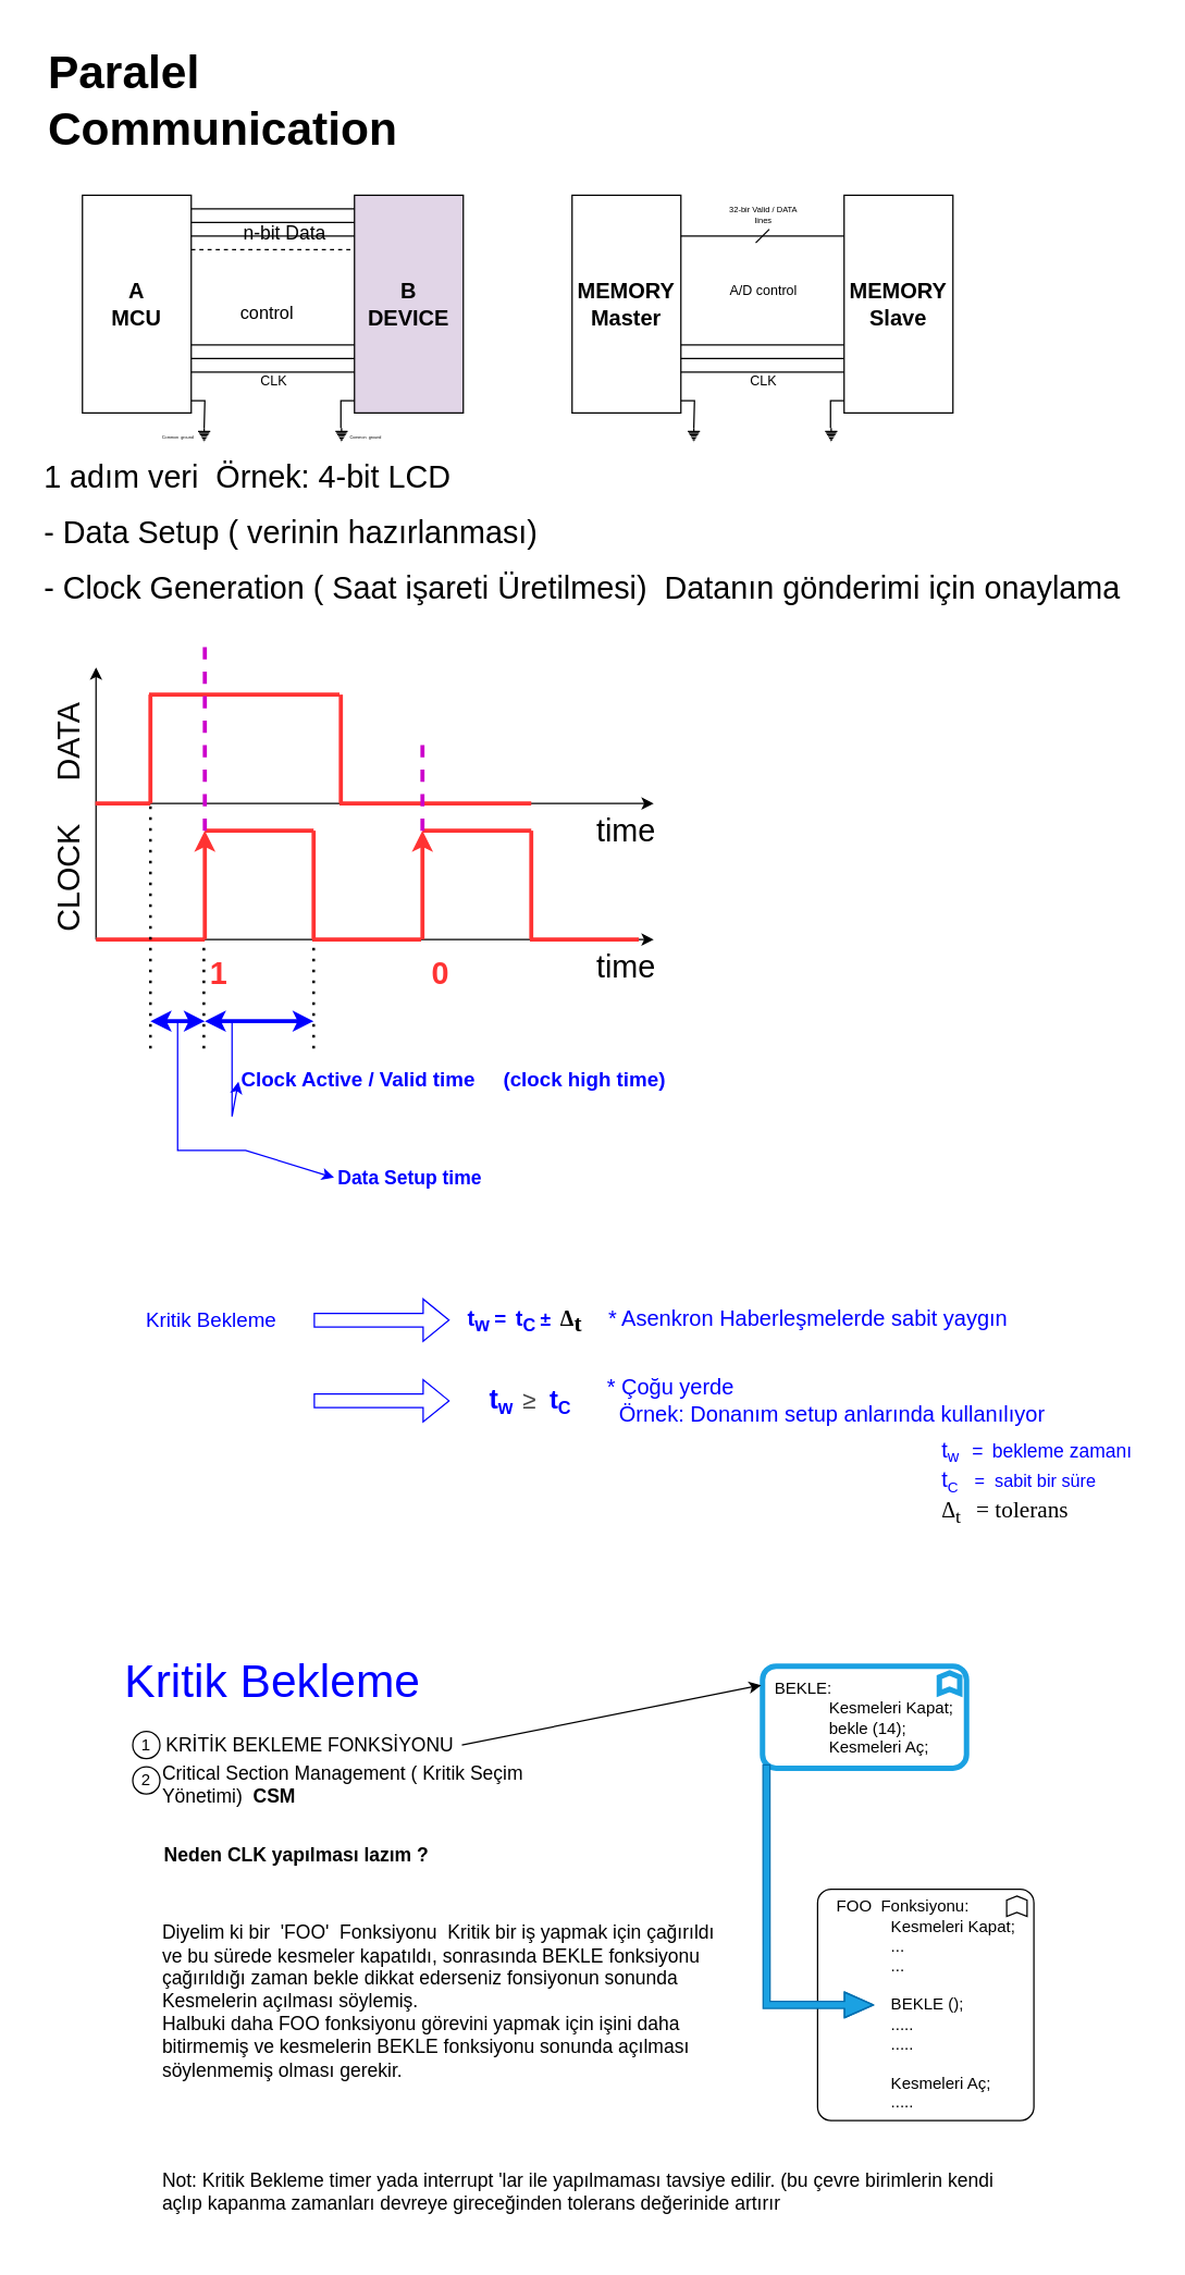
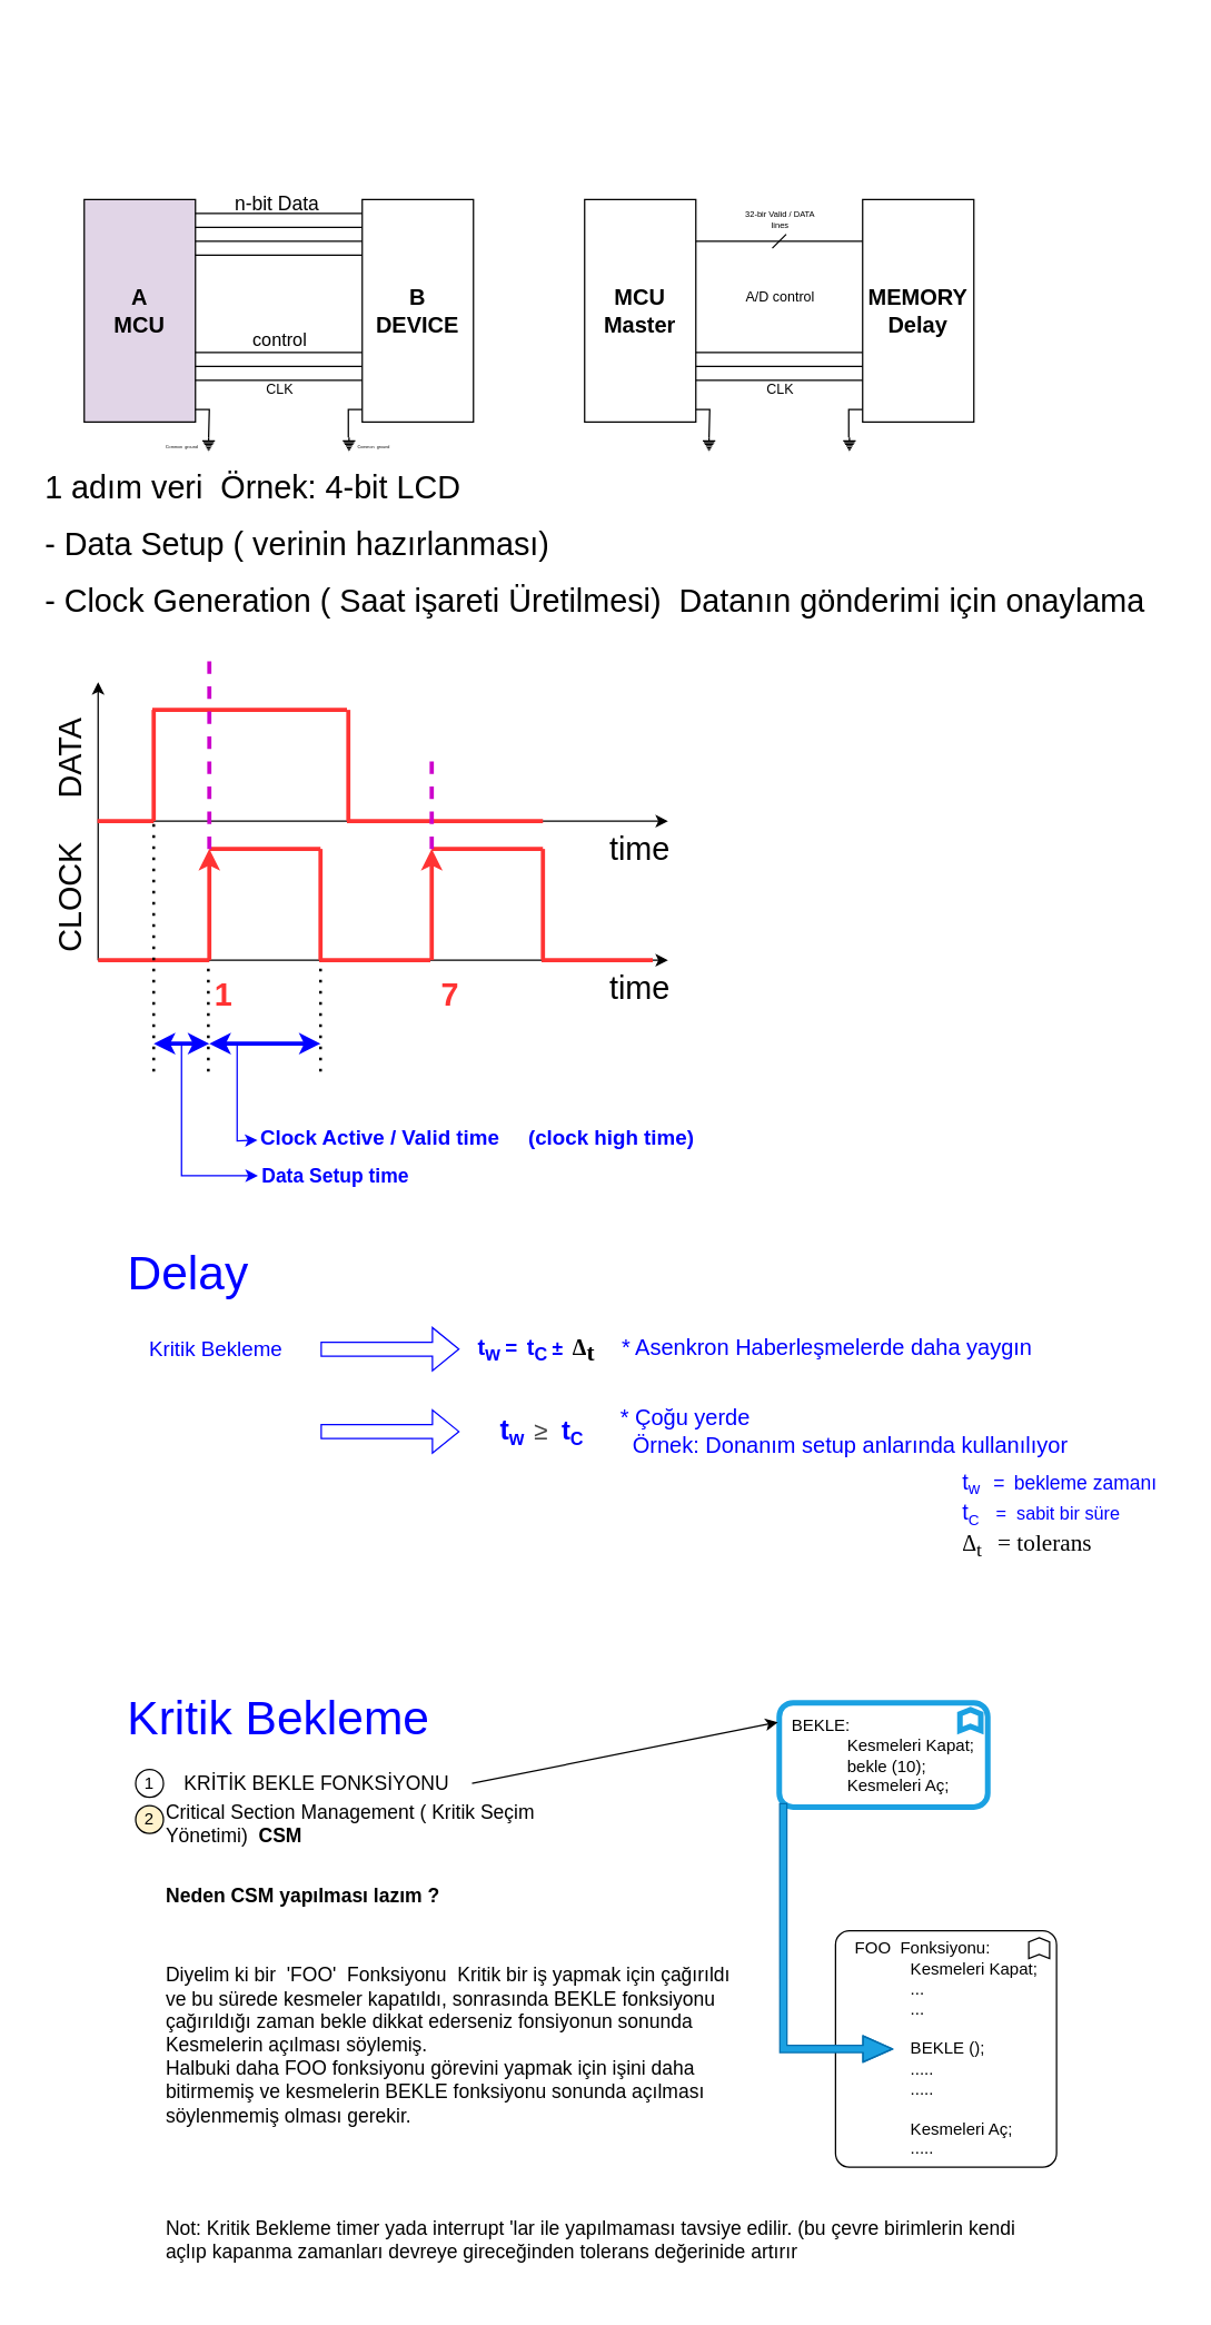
- <mxCell id="34" value="&lt;h1&gt;&lt;/h1&gt;&lt;span style=&quot;text-align: center&quot;&gt;&lt;b&gt;&lt;font style=&quot;font-size: 34px&quot;&gt;Paralel Communication&lt;/font&gt;&lt;/b&gt;&lt;/span&gt;&lt;p&gt;&lt;br&gt;&lt;/p&gt;" style="text;html=1;strokeColor=none;fillColor=none;spacing=5;spacingTop=-20;whiteSpace=wrap;overflow=hidden;rounded=0;fontSize=17;" parent="1" vertex="1"><mxGeometry y="20" width="320" height="110" as="geometry" x="30" /></mxCell>
- <mxCell id="11" value="&lt;font style=&quot;font-size: 14px&quot;&gt;n-bit Data&lt;/font&gt;" style="text;html=1;strokeColor=none;fillColor=none;align=center;verticalAlign=middle;whiteSpace=wrap;rounded=0;fontSize=16;" parent="1" vertex="1"><mxGeometry x="164" y="155" width="90" height="30" as="geometry" /></mxCell>
+ <mxCell id="11" value="&lt;font style=&quot;font-size: 14px&quot;&gt;n-bit Data&lt;/font&gt;" style="text;html=1;strokeColor=none;fillColor=none;align=center;verticalAlign=middle;whiteSpace=wrap;rounded=0;fontSize=16;" parent="1" vertex="1"><mxGeometry x="154" y="130" width="90" height="30" as="geometry" /></mxCell>
- <mxCell id="4" value="" style="endArrow=none;html=1;rounded=0;fontSize=16;entryX=0;entryY=0.25;entryDx=0;entryDy=0;exitX=1;exitY=0.25;exitDx=0;exitDy=0;dashed=1;" parent="1" source="2" target="3" edge="1"><mxGeometry width="50" height="50" relative="1" as="geometry"><mxPoint x="140" y="183" as="sourcePoint" /><mxPoint x="200" y="183" as="targetPoint" /><Array as="points"><mxPoint x="170" y="183" /></Array></mxGeometry></mxCell>
+ <mxCell id="4" value="" style="endArrow=none;html=1;rounded=0;fontSize=16;entryX=0;entryY=0.25;entryDx=0;entryDy=0;exitX=1;exitY=0.25;exitDx=0;exitDy=0;" parent="1" source="2" target="3" edge="1"><mxGeometry width="50" height="50" relative="1" as="geometry"><mxPoint x="140" y="183" as="sourcePoint" /><mxPoint x="200" y="183" as="targetPoint" /><Array as="points"><mxPoint x="170" y="183" /></Array></mxGeometry></mxCell>
- <mxCell id="2" value="&lt;b&gt;&lt;font style=&quot;font-size: 16px&quot;&gt;A&lt;br&gt;MCU&lt;br&gt;&lt;/font&gt;&lt;/b&gt;" style="rounded=0;whiteSpace=wrap;html=1;" parent="1" vertex="1"><mxGeometry x="60" y="143" width="80" height="160" as="geometry" /></mxCell>
+ <mxCell id="2" value="&lt;b&gt;&lt;font style=&quot;font-size: 16px&quot;&gt;A&lt;br&gt;MCU&lt;br&gt;&lt;/font&gt;&lt;/b&gt;" style="rounded=0;whiteSpace=wrap;html=1;fillColor=#e1d5e7;" parent="1" vertex="1"><mxGeometry x="60" y="143" width="80" height="160" as="geometry" /></mxCell>
- <mxCell id="3" value="&lt;b&gt;&lt;font style=&quot;font-size: 16px&quot;&gt;B&lt;br&gt;DEVICE&lt;br&gt;&lt;/font&gt;&lt;/b&gt;" style="rounded=0;whiteSpace=wrap;html=1;fillColor=#e1d5e7;" parent="1" vertex="1"><mxGeometry x="260" y="143" width="80" height="160" as="geometry" /></mxCell>
+ <mxCell id="3" value="&lt;b&gt;&lt;font style=&quot;font-size: 16px&quot;&gt;B&lt;br&gt;DEVICE&lt;br&gt;&lt;/font&gt;&lt;/b&gt;" style="rounded=0;whiteSpace=wrap;html=1;" parent="1" vertex="1"><mxGeometry x="260" y="143" width="80" height="160" as="geometry" /></mxCell>
- <mxCell id="19" value="&lt;b&gt;&lt;font style=&quot;font-size: 16px&quot;&gt;MEMORY&lt;br&gt;Master&lt;br&gt;&lt;/font&gt;&lt;/b&gt;" style="rounded=0;whiteSpace=wrap;html=1;" parent="1" vertex="1"><mxGeometry x="420" y="143" width="80" height="160" as="geometry" /></mxCell>
+ <mxCell id="19" value="&lt;b&gt;&lt;font style=&quot;font-size: 16px&quot;&gt;MCU&lt;br&gt;Master&lt;br&gt;&lt;/font&gt;&lt;/b&gt;" style="rounded=0;whiteSpace=wrap;html=1;" parent="1" vertex="1"><mxGeometry x="420" y="143" width="80" height="160" as="geometry" /></mxCell>
- <mxCell id="20" value="&lt;b&gt;&lt;font style=&quot;font-size: 16px&quot;&gt;MEMORY&lt;br&gt;Slave&lt;br&gt;&lt;/font&gt;&lt;/b&gt;" style="rounded=0;whiteSpace=wrap;html=1;" parent="1" vertex="1"><mxGeometry x="620" y="143" width="80" height="160" as="geometry" /></mxCell>
+ <mxCell id="20" value="&lt;b&gt;&lt;font style=&quot;font-size: 16px&quot;&gt;MEMORY&lt;br&gt;Delay&lt;br&gt;&lt;/font&gt;&lt;/b&gt;" style="rounded=0;whiteSpace=wrap;html=1;" parent="1" vertex="1"><mxGeometry x="620" y="143" width="80" height="160" as="geometry" /></mxCell>
- <mxCell id="12" value="&lt;font style=&quot;font-size: 13px&quot;&gt;control&lt;/font&gt;" style="text;html=1;strokeColor=none;fillColor=none;align=center;verticalAlign=middle;whiteSpace=wrap;rounded=0;fontSize=16;" parent="1" vertex="1"><mxGeometry x="151" y="213" width="90" height="30" as="geometry" /></mxCell>
+ <mxCell id="12" value="&lt;font style=&quot;font-size: 13px&quot;&gt;control&lt;/font&gt;" style="text;html=1;strokeColor=none;fillColor=none;align=center;verticalAlign=middle;whiteSpace=wrap;rounded=0;fontSize=16;" parent="1" vertex="1"><mxGeometry x="156" y="228" width="90" height="30" as="geometry" /></mxCell>
- <mxCell id="60" value="0" style="text;html=1;strokeColor=none;fillColor=none;align=center;verticalAlign=middle;whiteSpace=wrap;rounded=0;fontSize=23;fontColor=#FF3333;fontStyle=1" parent="1" vertex="1"><mxGeometry x="306" y="700" width="35" height="30" as="geometry" /></mxCell>
+ <mxCell id="60" value="7" style="text;html=1;strokeColor=none;fillColor=none;align=center;verticalAlign=middle;whiteSpace=wrap;rounded=0;fontSize=23;fontColor=#FF3333;fontStyle=1" parent="1" vertex="1"><mxGeometry x="306" y="700" width="35" height="30" as="geometry" /></mxCell>
- <mxCell id="62" value="&lt;font style=&quot;font-size: 15px&quot;&gt;Clock Active / Valid time&amp;nbsp; &amp;nbsp; &amp;nbsp;(clock high time)&lt;/font&gt;" style="text;html=1;strokeColor=none;fillColor=none;align=left;verticalAlign=middle;whiteSpace=wrap;rounded=0;fontSize=23;fontColor=#0000FF;fontStyle=1" parent="1" vertex="1"><mxGeometry x="175" y="775" width="320" height="30" as="geometry" /></mxCell>
+ <mxCell id="62" value="&lt;font style=&quot;font-size: 15px&quot;&gt;Clock Active / Valid time&amp;nbsp; &amp;nbsp; &amp;nbsp;(clock high time)&lt;/font&gt;" style="text;html=1;strokeColor=none;fillColor=none;align=left;verticalAlign=middle;whiteSpace=wrap;rounded=0;fontSize=23;fontColor=#0000FF;fontStyle=1" parent="1" vertex="1"><mxGeometry x="185" y="800" width="320" height="30" as="geometry" /></mxCell>
- <mxCell id="68" value="&lt;span style=&quot;background-color: rgb(255, 255, 255); font-size: 14px;&quot;&gt;&lt;b style=&quot;font-size: 14px;&quot;&gt;Data Setup time&lt;/b&gt;&lt;/span&gt;" style="text;html=1;strokeColor=none;fillColor=none;align=center;verticalAlign=middle;whiteSpace=wrap;rounded=0;fontSize=14;fontColor=#0000FF;" parent="1" vertex="1"><mxGeometry x="245" y="850" width="112" height="30" as="geometry" /></mxCell>
+ <mxCell id="68" value="&lt;span style=&quot;background-color: rgb(255, 255, 255); font-size: 14px;&quot;&gt;&lt;b style=&quot;font-size: 14px;&quot;&gt;Data Setup time&lt;/b&gt;&lt;/span&gt;" style="text;html=1;strokeColor=none;fillColor=none;align=center;verticalAlign=middle;whiteSpace=wrap;rounded=0;fontSize=14;fontColor=#0000FF;" parent="1" vertex="1"><mxGeometry x="185" y="830" width="112" height="30" as="geometry" /></mxCell>
+ <mxCell id="70" value="&lt;font style=&quot;font-size: 34px&quot;&gt;Delay&lt;/font&gt;" style="text;html=1;strokeColor=none;fillColor=none;align=center;verticalAlign=middle;whiteSpace=wrap;rounded=0;fontSize=14;fontColor=#0000FF;" parent="1" vertex="1"><mxGeometry x="60" y="900" width="150" height="30" as="geometry" /></mxCell>
- <mxCell id="75" value="* Asenkron Haberleşmelerde sabit yaygın" style="text;html=1;strokeColor=none;fillColor=none;align=left;verticalAlign=middle;whiteSpace=wrap;rounded=0;fontSize=16;fontColor=#0000FF;" parent="1" vertex="1"><mxGeometry x="445" y="943" width="300" height="50" as="geometry" /></mxCell>
+ <mxCell id="75" value="* Asenkron Haberleşmelerde daha yaygın" style="text;html=1;strokeColor=none;fillColor=none;align=left;verticalAlign=middle;whiteSpace=wrap;rounded=0;fontSize=16;fontColor=#0000FF;" parent="1" vertex="1"><mxGeometry x="445" y="943" width="300" height="50" as="geometry" /></mxCell>
- <mxCell id="84" value="&lt;div style=&quot;text-align: left&quot;&gt;BEKLE:&amp;nbsp;&lt;/div&gt;&lt;blockquote style=&quot;margin: 0px 0px 0px 40px ; border: none ; padding: 0px&quot;&gt;&lt;div style=&quot;text-align: justify&quot;&gt;Kesmeleri Kapat;&lt;/div&gt;&lt;div style=&quot;text-align: justify&quot;&gt;bekle (14);&lt;/div&gt;&lt;div style=&quot;text-align: justify&quot;&gt;Kesmeleri Aç;&lt;/div&gt;&lt;/blockquote&gt;" style="html=1;outlineConnect=0;whiteSpace=wrap;shape=mxgraph.archimate3.application;appType=func;archiType=rounded;strokeWidth=4;strokeColor=#1BA1E2;fillColor=default;" parent="1" vertex="1"><mxGeometry x="560" y="1224" width="150" height="75" as="geometry" /></mxCell>
+ <mxCell id="84" value="&lt;div style=&quot;text-align: left&quot;&gt;BEKLE:&amp;nbsp;&lt;/div&gt;&lt;blockquote style=&quot;margin: 0px 0px 0px 40px ; border: none ; padding: 0px&quot;&gt;&lt;div style=&quot;text-align: justify&quot;&gt;Kesmeleri Kapat;&lt;/div&gt;&lt;div style=&quot;text-align: justify&quot;&gt;bekle (10);&lt;/div&gt;&lt;div style=&quot;text-align: justify&quot;&gt;Kesmeleri Aç;&lt;/div&gt;&lt;/blockquote&gt;" style="html=1;outlineConnect=0;whiteSpace=wrap;shape=mxgraph.archimate3.application;appType=func;archiType=rounded;strokeWidth=4;strokeColor=#1BA1E2;fillColor=default;" parent="1" vertex="1"><mxGeometry x="560" y="1224" width="150" height="75" as="geometry" /></mxCell>
- <mxCell id="80" value="KRİTİK BEKLEME FONKSİYONU" style="text;html=1;strokeColor=none;fillColor=none;align=center;verticalAlign=middle;whiteSpace=wrap;rounded=0;fontSize=14;" parent="1" vertex="1"><mxGeometry x="114.5" y="1267" width="224.5" height="30" as="geometry" /></mxCell>
+ <mxCell id="80" value="KRİTİK BEKLE FONKSİYONU" style="text;html=1;strokeColor=none;fillColor=none;align=center;verticalAlign=middle;whiteSpace=wrap;rounded=0;fontSize=14;" parent="1" vertex="1"><mxGeometry x="114.5" y="1267" width="224.5" height="30" as="geometry" /></mxCell>
- <mxCell id="82" value="2" style="ellipse;whiteSpace=wrap;html=1;aspect=fixed;" parent="1" vertex="1"><mxGeometry x="97" y="1298" width="20" height="20" as="geometry" /></mxCell>
+ <mxCell id="82" value="2" style="ellipse;whiteSpace=wrap;html=1;aspect=fixed;fillColor=#fff2cc;" parent="1" vertex="1"><mxGeometry x="97" y="1298" width="20" height="20" as="geometry" /></mxCell>
- <mxCell id="86" value="&lt;font style=&quot;font-size: 14px;&quot;&gt;&lt;b style=&quot;font-size: 14px;&quot;&gt;Neden CLK yapılması lazım ?&amp;nbsp;&amp;nbsp;&lt;/b&gt;&lt;/font&gt;" style="text;html=1;strokeColor=none;fillColor=none;align=center;verticalAlign=middle;whiteSpace=wrap;rounded=0;fontSize=14;" parent="1" vertex="1"><mxGeometry x="103" y="1348" width="237" height="30" as="geometry" /></mxCell>
+ <mxCell id="86" value="&lt;font style=&quot;font-size: 14px;&quot;&gt;&lt;b style=&quot;font-size: 14px;&quot;&gt;Neden CSM yapılması lazım ?&amp;nbsp;&amp;nbsp;&lt;/b&gt;&lt;/font&gt;" style="text;html=1;strokeColor=none;fillColor=none;align=center;verticalAlign=middle;whiteSpace=wrap;rounded=0;fontSize=14;" parent="1" vertex="1"><mxGeometry x="103" y="1348" width="237" height="30" as="geometry" /></mxCell>
